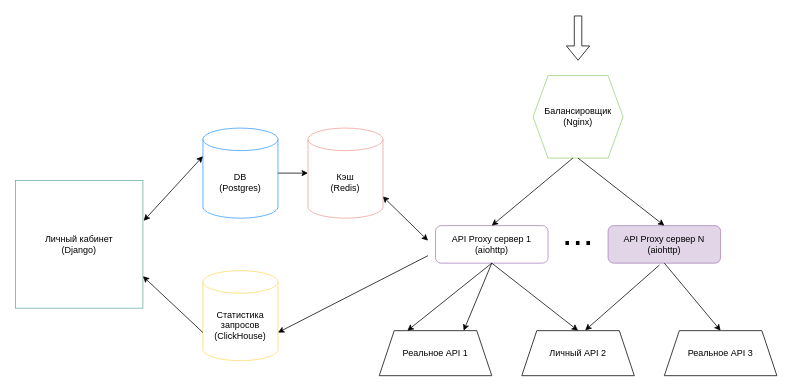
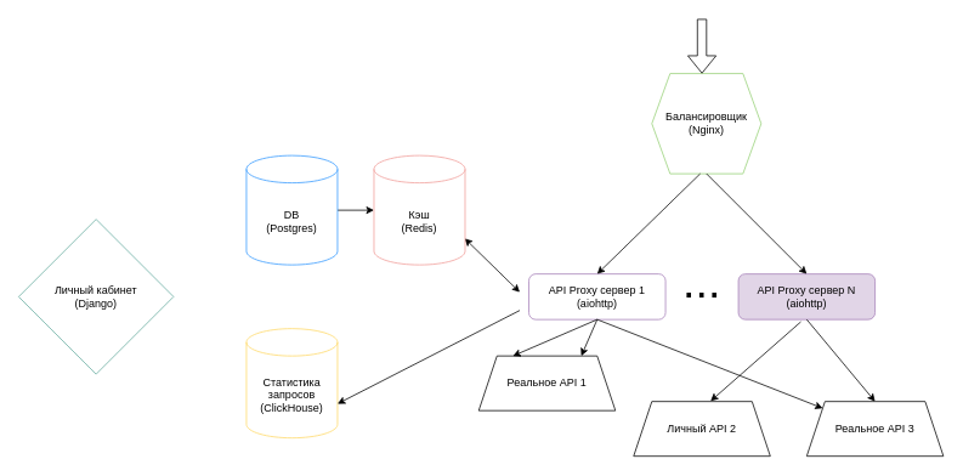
- <mxCell id="7" value="Балансировщик&lt;br&gt;(Nginx)" style="shape=hexagon;perimeter=hexagonPerimeter2;whiteSpace=wrap;html=1;fixedSize=1;strokeColor=#97D077;" parent="1" vertex="1"><mxGeometry x="710" y="100" width="120" height="110" as="geometry" /></mxCell>
+ <mxCell id="7" value="Балансировщик&lt;br&gt;(Nginx)" style="shape=hexagon;perimeter=hexagonPerimeter2;whiteSpace=wrap;html=1;fixedSize=1;strokeColor=#97D077;" parent="1" vertex="1"><mxGeometry x="715" y="80" width="120" height="110" as="geometry" /></mxCell>
- <mxCell id="24" value="" style="endArrow=classic;startArrow=classic;html=1;rounded=0;fontSize=12;exitX=1.006;exitY=0.315;exitDx=0;exitDy=0;exitPerimeter=0;entryX=0;entryY=0;entryDx=0;entryDy=37.5;entryPerimeter=0;" parent="1" source="2" target="5" edge="1"><mxGeometry width="50" height="50" relative="1" as="geometry"><mxPoint x="220" y="290" as="sourcePoint" /><mxPoint x="270" y="240" as="targetPoint" /></mxGeometry></mxCell>
- <mxCell id="2" value="Личный кабинет&lt;br&gt;(Django)" style="whiteSpace=wrap;html=1;aspect=fixed;strokeColor=#67AB9F;" parent="1" vertex="1"><mxGeometry x="20" y="240" width="170" height="170" as="geometry" /></mxCell>
+ <mxCell id="2" value="Личный кабинет&lt;br&gt;(Django)" style="rhombus;whiteSpace=wrap;html=1;aspect=fixed;strokeColor=#67AB9F;" parent="1" vertex="1"><mxGeometry x="20" y="240" width="170" height="170" as="geometry" /></mxCell>
- <mxCell id="16" value="" style="endArrow=classic;html=1;rounded=0;fontSize=12;entryX=0.5;entryY=0;entryDx=0;entryDy=0;exitX=0.5;exitY=1;exitDx=0;exitDy=0;" parent="1" source="3" target="14" edge="1"><mxGeometry width="50" height="50" relative="1" as="geometry"><mxPoint x="590" y="400" as="sourcePoint" /><mxPoint x="640" y="350" as="targetPoint" /></mxGeometry></mxCell>
+ <mxCell id="16" value="" style="endArrow=classic;html=1;rounded=0;fontSize=12;exitX=0.5;exitY=1;exitDx=0;exitDy=0;" parent="1" source="3" target="15" edge="1"><mxGeometry width="50" height="50" relative="1" as="geometry"><mxPoint x="590" y="400" as="sourcePoint" /><mxPoint x="640" y="350" as="targetPoint" /></mxGeometry></mxCell>
- <mxCell id="23" value="" style="endArrow=classic;html=1;rounded=0;fontSize=12;exitX=0;exitY=0;exitDx=0;exitDy=82.5;exitPerimeter=0;entryX=1;entryY=0.75;entryDx=0;entryDy=0;" parent="1" source="6" target="2" edge="1"><mxGeometry width="50" height="50" relative="1" as="geometry"><mxPoint x="590" y="400" as="sourcePoint" /><mxPoint x="640" y="350" as="targetPoint" /></mxGeometry></mxCell>
- <mxCell id="13" value="Реальное API 1" style="shape=trapezoid;perimeter=trapezoidPerimeter;whiteSpace=wrap;html=1;fixedSize=1;fontSize=12;" parent="1" vertex="1"><mxGeometry x="505" y="440" width="150" height="60" as="geometry" /></mxCell>
+ <mxCell id="13" value="Реальное API 1" style="shape=trapezoid;perimeter=trapezoidPerimeter;whiteSpace=wrap;html=1;fixedSize=1;fontSize=12;" parent="1" vertex="1"><mxGeometry x="525" y="390" width="150" height="60" as="geometry" /></mxCell>
